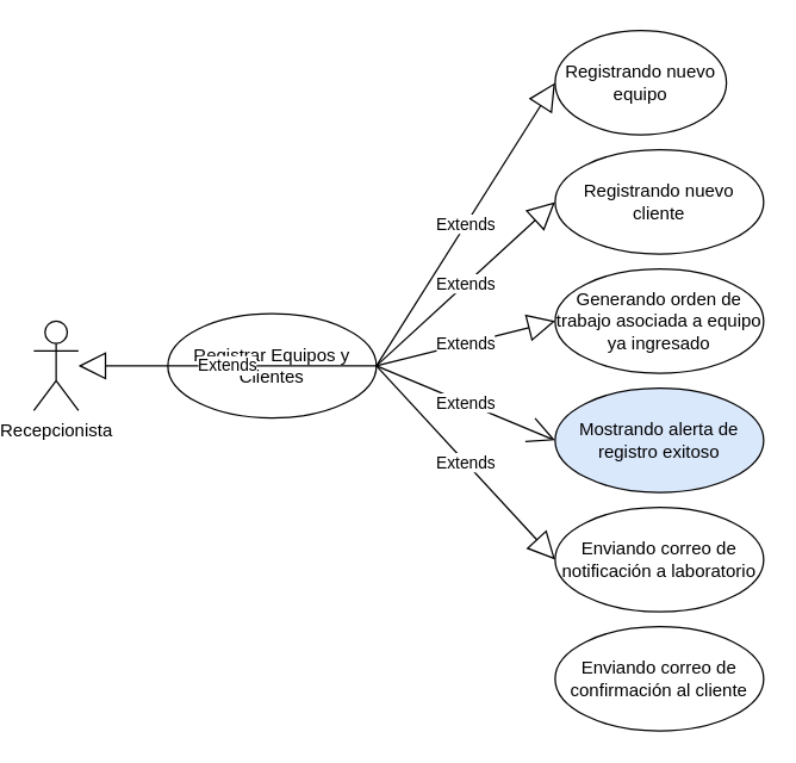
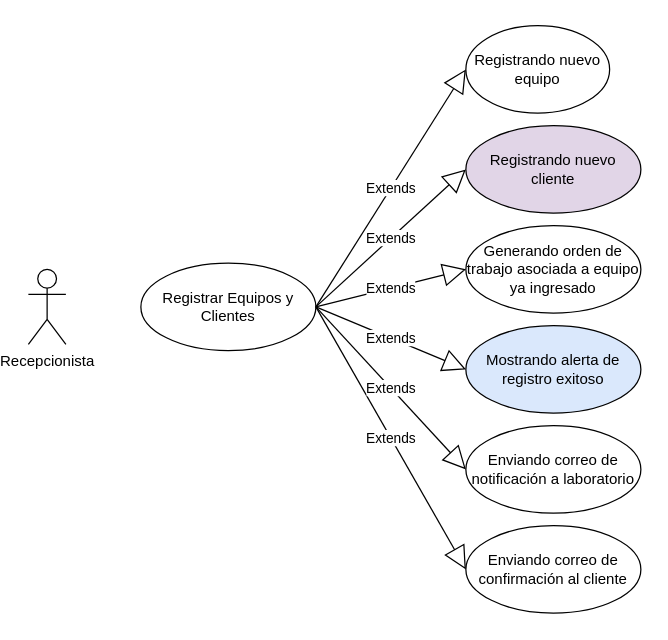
- <mxCell id="5" value="Registrando nuevo cliente" style="ellipse;whiteSpace=wrap;html=1;" vertex="1" parent="1"><mxGeometry x="370" y="100" width="140" height="70" as="geometry" /></mxCell>
+ <mxCell id="5" value="Registrando nuevo cliente" style="ellipse;whiteSpace=wrap;html=1;fillColor=#e1d5e7;" vertex="1" parent="1"><mxGeometry x="370" y="100" width="140" height="70" as="geometry" /></mxCell>
- <mxCell id="11" value="Extends" style="endArrow=block;endSize=16;endFill=0;html=1;rounded=0;exitX=1;exitY=0.5;exitDx=0;exitDy=0;" edge="1" parent="1" source="3" target="2"><mxGeometry width="160" relative="1" as="geometry"><mxPoint x="70" y="-100" as="sourcePoint" /><mxPoint x="230" y="-100" as="targetPoint" /></mxGeometry></mxCell>
+ <mxCell id="11" value="Extends" style="endArrow=block;endSize=16;endFill=0;html=1;rounded=0;exitX=1;exitY=0.5;exitDx=0;exitDy=0;entryX=0;entryY=0.5;entryDx=0;entryDy=0;" edge="1" parent="1" source="3" target="9"><mxGeometry width="160" relative="1" as="geometry"><mxPoint x="70" y="-100" as="sourcePoint" /><mxPoint x="230" y="-100" as="targetPoint" /></mxGeometry></mxCell>
- <mxCell id="13" value="Extends" style="endArrow=open;endSize=16;endFill=0;html=1;rounded=0;exitX=1;exitY=0.5;exitDx=0;exitDy=0;entryX=0;entryY=0.5;entryDx=0;entryDy=0;" edge="1" parent="1" source="3" target="7"><mxGeometry width="160" relative="1" as="geometry"><mxPoint x="90" y="-80" as="sourcePoint" /><mxPoint x="250" y="-80" as="targetPoint" /></mxGeometry></mxCell>
+ <mxCell id="13" value="Extends" style="endArrow=block;endSize=16;endFill=0;html=1;rounded=0;exitX=1;exitY=0.5;exitDx=0;exitDy=0;entryX=0;entryY=0.5;entryDx=0;entryDy=0;" edge="1" parent="1" source="3" target="7"><mxGeometry width="160" relative="1" as="geometry"><mxPoint x="90" y="-80" as="sourcePoint" /><mxPoint x="250" y="-80" as="targetPoint" /></mxGeometry></mxCell>
